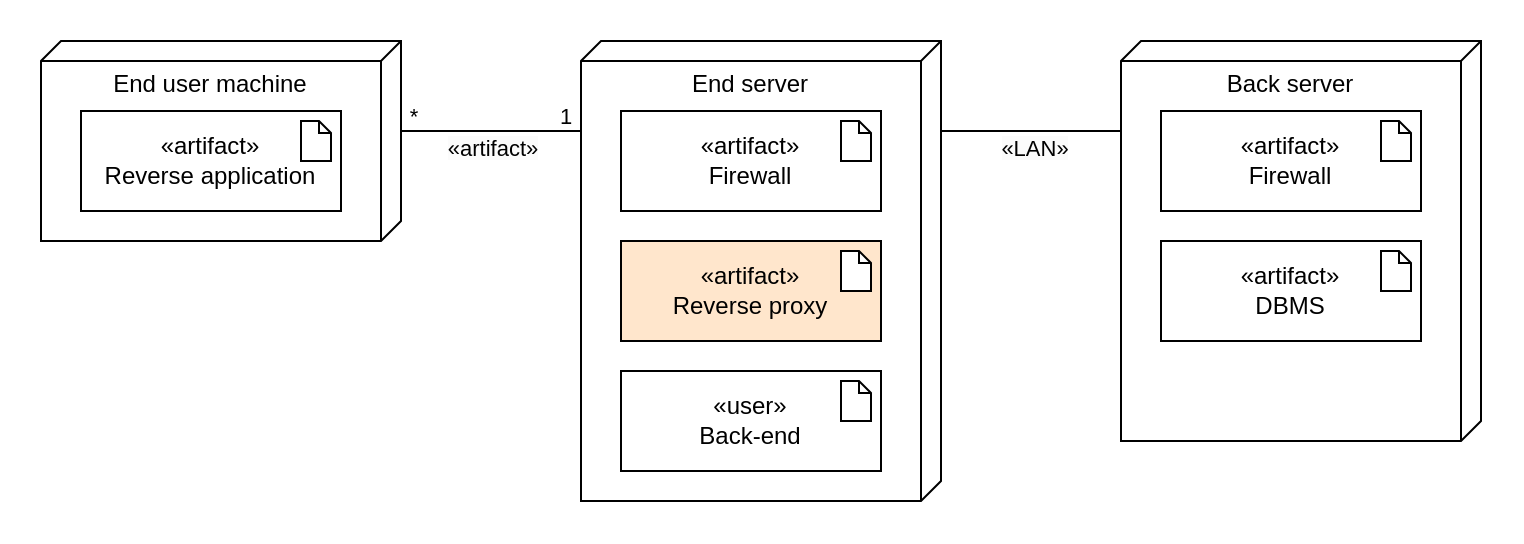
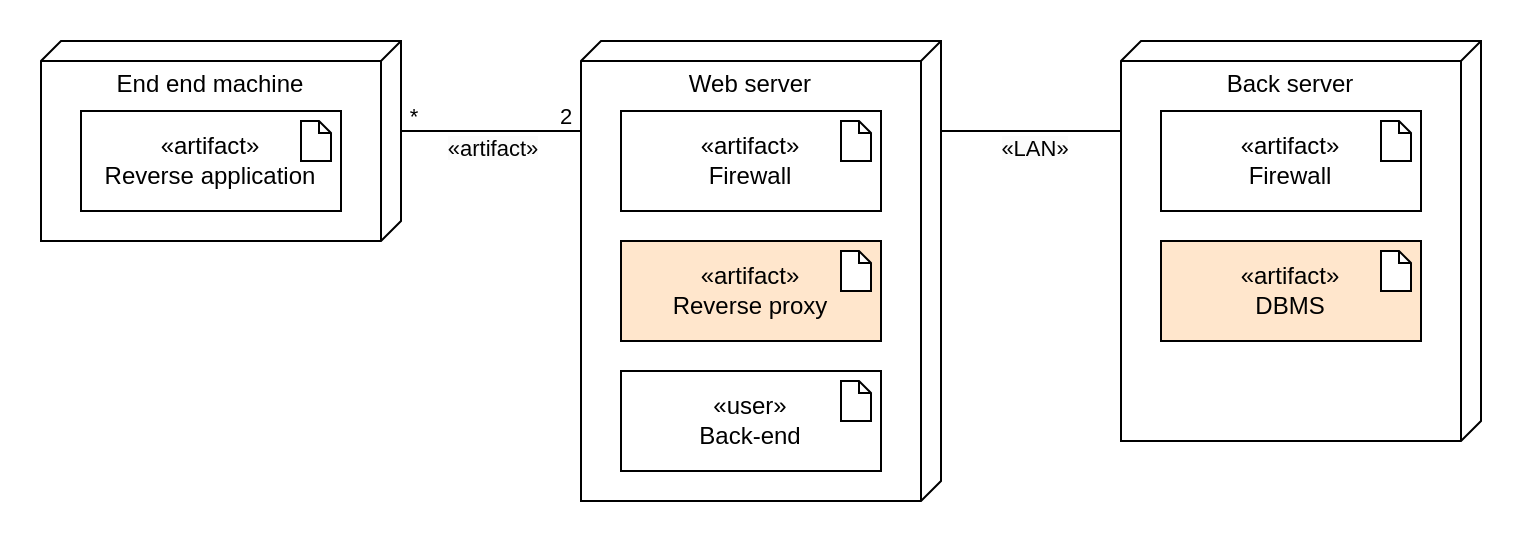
- <mxCell id="2" value="End user machine" style="verticalAlign=top;align=center;spacingTop=8;spacingLeft=2;spacingRight=12;shape=cube;size=10;direction=south;fontStyle=0;html=1;whiteSpace=wrap;" parent="1" vertex="1"><mxGeometry x="20" y="20" width="180" height="100" as="geometry" /></mxCell>
+ <mxCell id="2" value="End end machine" style="verticalAlign=top;align=center;spacingTop=8;spacingLeft=2;spacingRight=12;shape=cube;size=10;direction=south;fontStyle=0;html=1;whiteSpace=wrap;" parent="1" vertex="1"><mxGeometry x="20" y="20" width="180" height="100" as="geometry" /></mxCell>
- <mxCell id="3" value="End server" style="verticalAlign=top;align=center;spacingTop=8;spacingLeft=2;spacingRight=12;shape=cube;size=10;direction=south;fontStyle=0;html=1;whiteSpace=wrap;" parent="1" vertex="1"><mxGeometry x="290" y="20" width="180" height="230" as="geometry" /></mxCell>
+ <mxCell id="3" value="Web server" style="verticalAlign=top;align=center;spacingTop=8;spacingLeft=2;spacingRight=12;shape=cube;size=10;direction=south;fontStyle=0;html=1;whiteSpace=wrap;" parent="1" vertex="1"><mxGeometry x="290" y="20" width="180" height="230" as="geometry" /></mxCell>
- <mxCell id="17" value="1" style="text;html=1;align=center;verticalAlign=middle;whiteSpace=wrap;rounded=0;fontSize=11;" parent="1" vertex="1"><mxGeometry x="278" y="50" width="10" height="15" as="geometry" /></mxCell>
+ <mxCell id="17" value="2" style="text;html=1;align=center;verticalAlign=middle;whiteSpace=wrap;rounded=0;fontSize=11;" parent="1" vertex="1"><mxGeometry x="278" y="50" width="10" height="15" as="geometry" /></mxCell>
- <mxCell id="21" value="«artifact»&lt;br&gt;DBMS" style="html=1;dropTarget=0;whiteSpace=wrap;" vertex="1" parent="1"><mxGeometry x="580" y="120" width="130" height="50" as="geometry" /></mxCell>
+ <mxCell id="21" value="«artifact»&lt;br&gt;DBMS" style="html=1;dropTarget=0;whiteSpace=wrap;fillColor=#ffe6cc;" vertex="1" parent="1"><mxGeometry x="580" y="120" width="130" height="50" as="geometry" /></mxCell>
